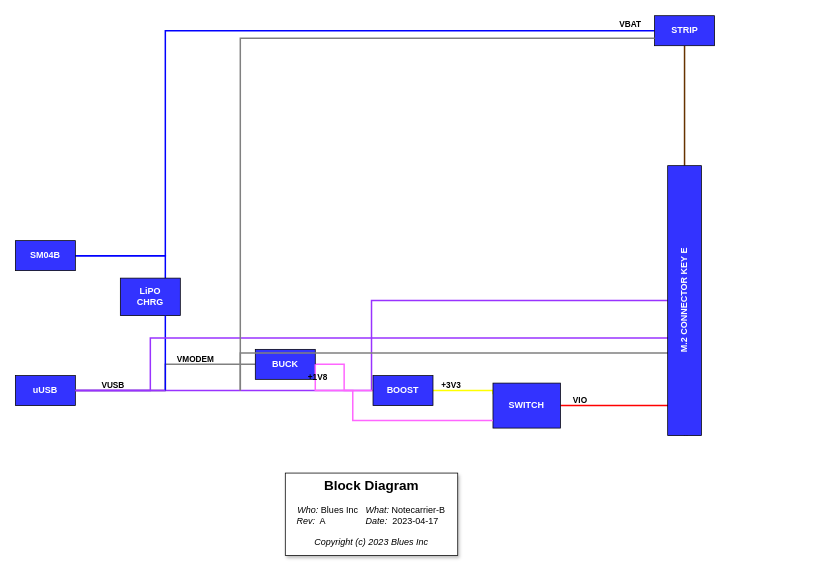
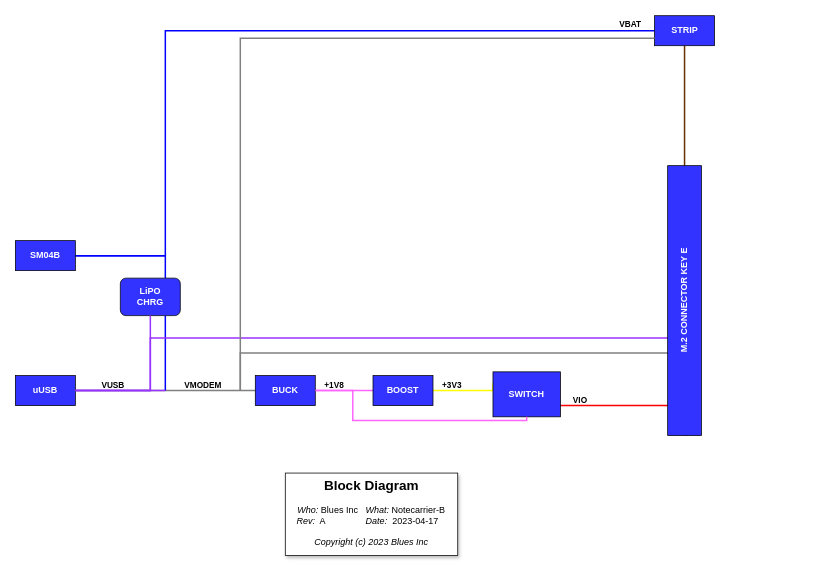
- <mxCell id="7" value="&lt;font color=&quot;#ffffff&quot;&gt;&lt;b&gt;LiPO&lt;br&gt;CHRG&lt;br&gt;&lt;/b&gt;&lt;/font&gt;" style="rounded=0;whiteSpace=wrap;html=1;fillColor=#3333FF;" vertex="1" parent="1"><mxGeometry x="160" y="370" width="80" height="50" as="geometry" /></mxCell>
+ <mxCell id="7" value="&lt;font color=&quot;#ffffff&quot;&gt;&lt;b&gt;LiPO&lt;br&gt;CHRG&lt;br&gt;&lt;/b&gt;&lt;/font&gt;" style="whiteSpace=wrap;html=1;fillColor=#3333FF;rounded=1;" vertex="1" parent="1"><mxGeometry x="160" y="370" width="80" height="50" as="geometry" /></mxCell>
- <mxCell id="8" style="edgeStyle=orthogonalEdgeStyle;rounded=0;orthogonalLoop=1;jettySize=auto;html=1;strokeColor=#9933FF;strokeWidth=2;endArrow=none;endFill=0;" edge="1" parent="1" source="9" target="30"><mxGeometry relative="1" as="geometry" /></mxCell>
+ <mxCell id="8" style="edgeStyle=orthogonalEdgeStyle;rounded=0;orthogonalLoop=1;jettySize=auto;html=1;entryX=0.5;entryY=1;entryDx=0;entryDy=0;strokeColor=#9933FF;strokeWidth=2;endArrow=none;endFill=0;" edge="1" parent="1" source="9" target="7"><mxGeometry relative="1" as="geometry" /></mxCell>
- <mxCell id="13" value="&lt;font color=&quot;#ffffff&quot;&gt;&lt;b&gt;BUCK&lt;br&gt;&lt;/b&gt;&lt;/font&gt;" style="rounded=0;whiteSpace=wrap;html=1;fillColor=#3333FF;" vertex="1" parent="1"><mxGeometry x="340" y="465" width="80" height="40" as="geometry" /></mxCell>
+ <mxCell id="13" value="&lt;font color=&quot;#ffffff&quot;&gt;&lt;b&gt;BUCK&lt;br&gt;&lt;/b&gt;&lt;/font&gt;" style="rounded=0;whiteSpace=wrap;html=1;fillColor=#3333FF;" vertex="1" parent="1"><mxGeometry x="340" y="500" width="80" height="40" as="geometry" /></mxCell>
- <mxCell id="19" value="&lt;font color=&quot;#ffffff&quot;&gt;&lt;b&gt;SWITCH&lt;br&gt;&lt;/b&gt;&lt;/font&gt;" style="rounded=0;whiteSpace=wrap;html=1;fillColor=#3333FF;" vertex="1" parent="1"><mxGeometry x="657" y="510" width="90" height="60" as="geometry" /></mxCell>
+ <mxCell id="19" value="&lt;font color=&quot;#ffffff&quot;&gt;&lt;b&gt;SWITCH&lt;br&gt;&lt;/b&gt;&lt;/font&gt;" style="rounded=0;whiteSpace=wrap;html=1;fillColor=#3333FF;" vertex="1" parent="1"><mxGeometry x="657" y="495" width="90" height="60" as="geometry" /></mxCell>
